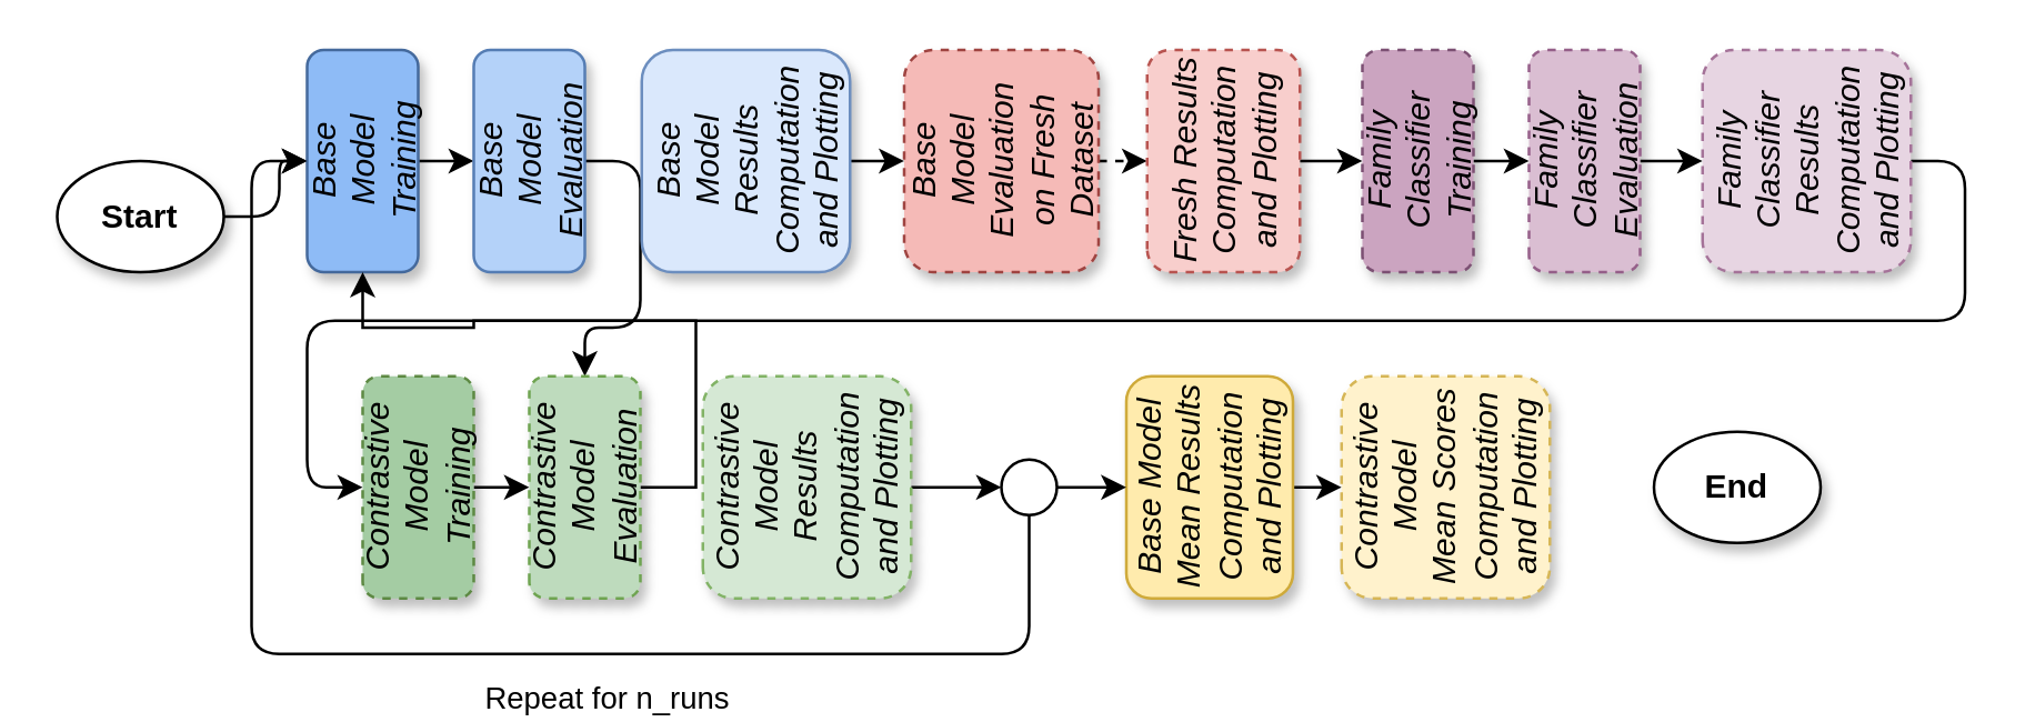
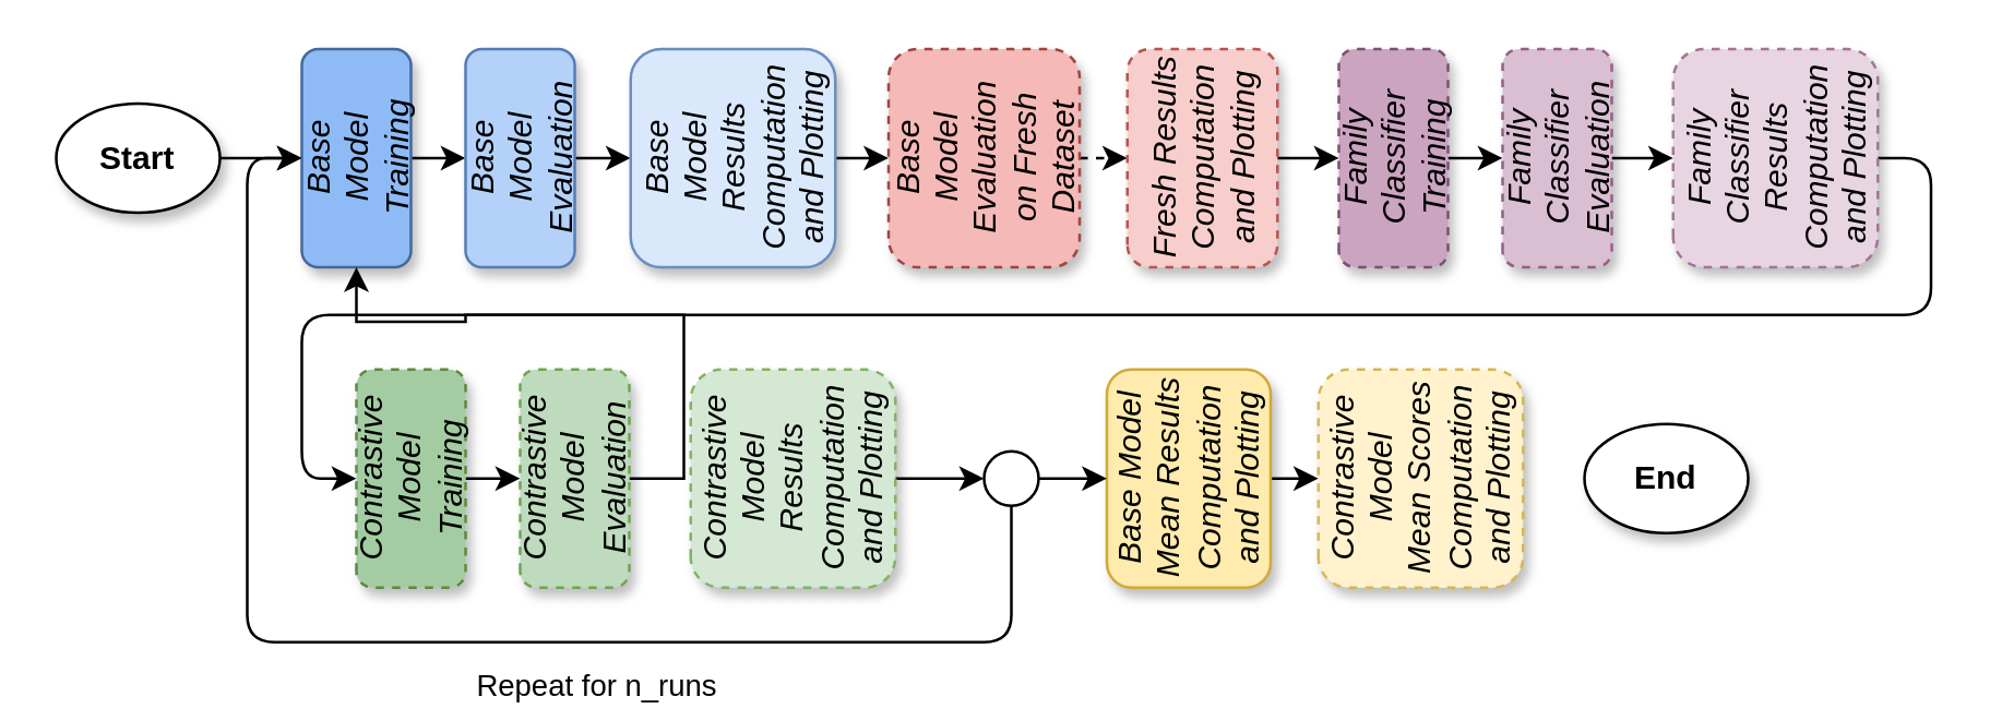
- <mxCell id="3" value="Start" style="ellipse;whiteSpace=wrap;html=1;shadow=1;fontStyle=1" parent="1" vertex="1"><mxGeometry x="20" y="57.5" width="60" height="40" as="geometry" /></mxCell>
+ <mxCell id="3" value="Start" style="ellipse;whiteSpace=wrap;html=1;shadow=1;fontStyle=1" parent="1" vertex="1"><mxGeometry x="20" y="37.5" width="60" height="40" as="geometry" /></mxCell>
- <mxCell id="7" style="edgeStyle=orthogonalEdgeStyle;rounded=1;orthogonalLoop=1;jettySize=auto;html=1;exitX=0.5;exitY=1;exitDx=0;exitDy=0;" parent="1" source="8" target="26" edge="1"><mxGeometry relative="1" as="geometry" /></mxCell>
+ <mxCell id="7" style="edgeStyle=orthogonalEdgeStyle;rounded=1;orthogonalLoop=1;jettySize=auto;html=1;exitX=0.5;exitY=1;exitDx=0;exitDy=0;entryX=0.5;entryY=0;entryDx=0;entryDy=0;" parent="1" source="8" target="10" edge="1"><mxGeometry relative="1" as="geometry" /></mxCell>
- <mxCell id="4" value="End" style="ellipse;whiteSpace=wrap;html=1;shadow=1;fontStyle=1" parent="1" vertex="1"><mxGeometry x="595" y="155" width="60" height="40" as="geometry" /></mxCell>
+ <mxCell id="4" value="End" style="ellipse;whiteSpace=wrap;html=1;shadow=1;fontStyle=1" parent="1" vertex="1"><mxGeometry x="580" y="155" width="60" height="40" as="geometry" /></mxCell>
